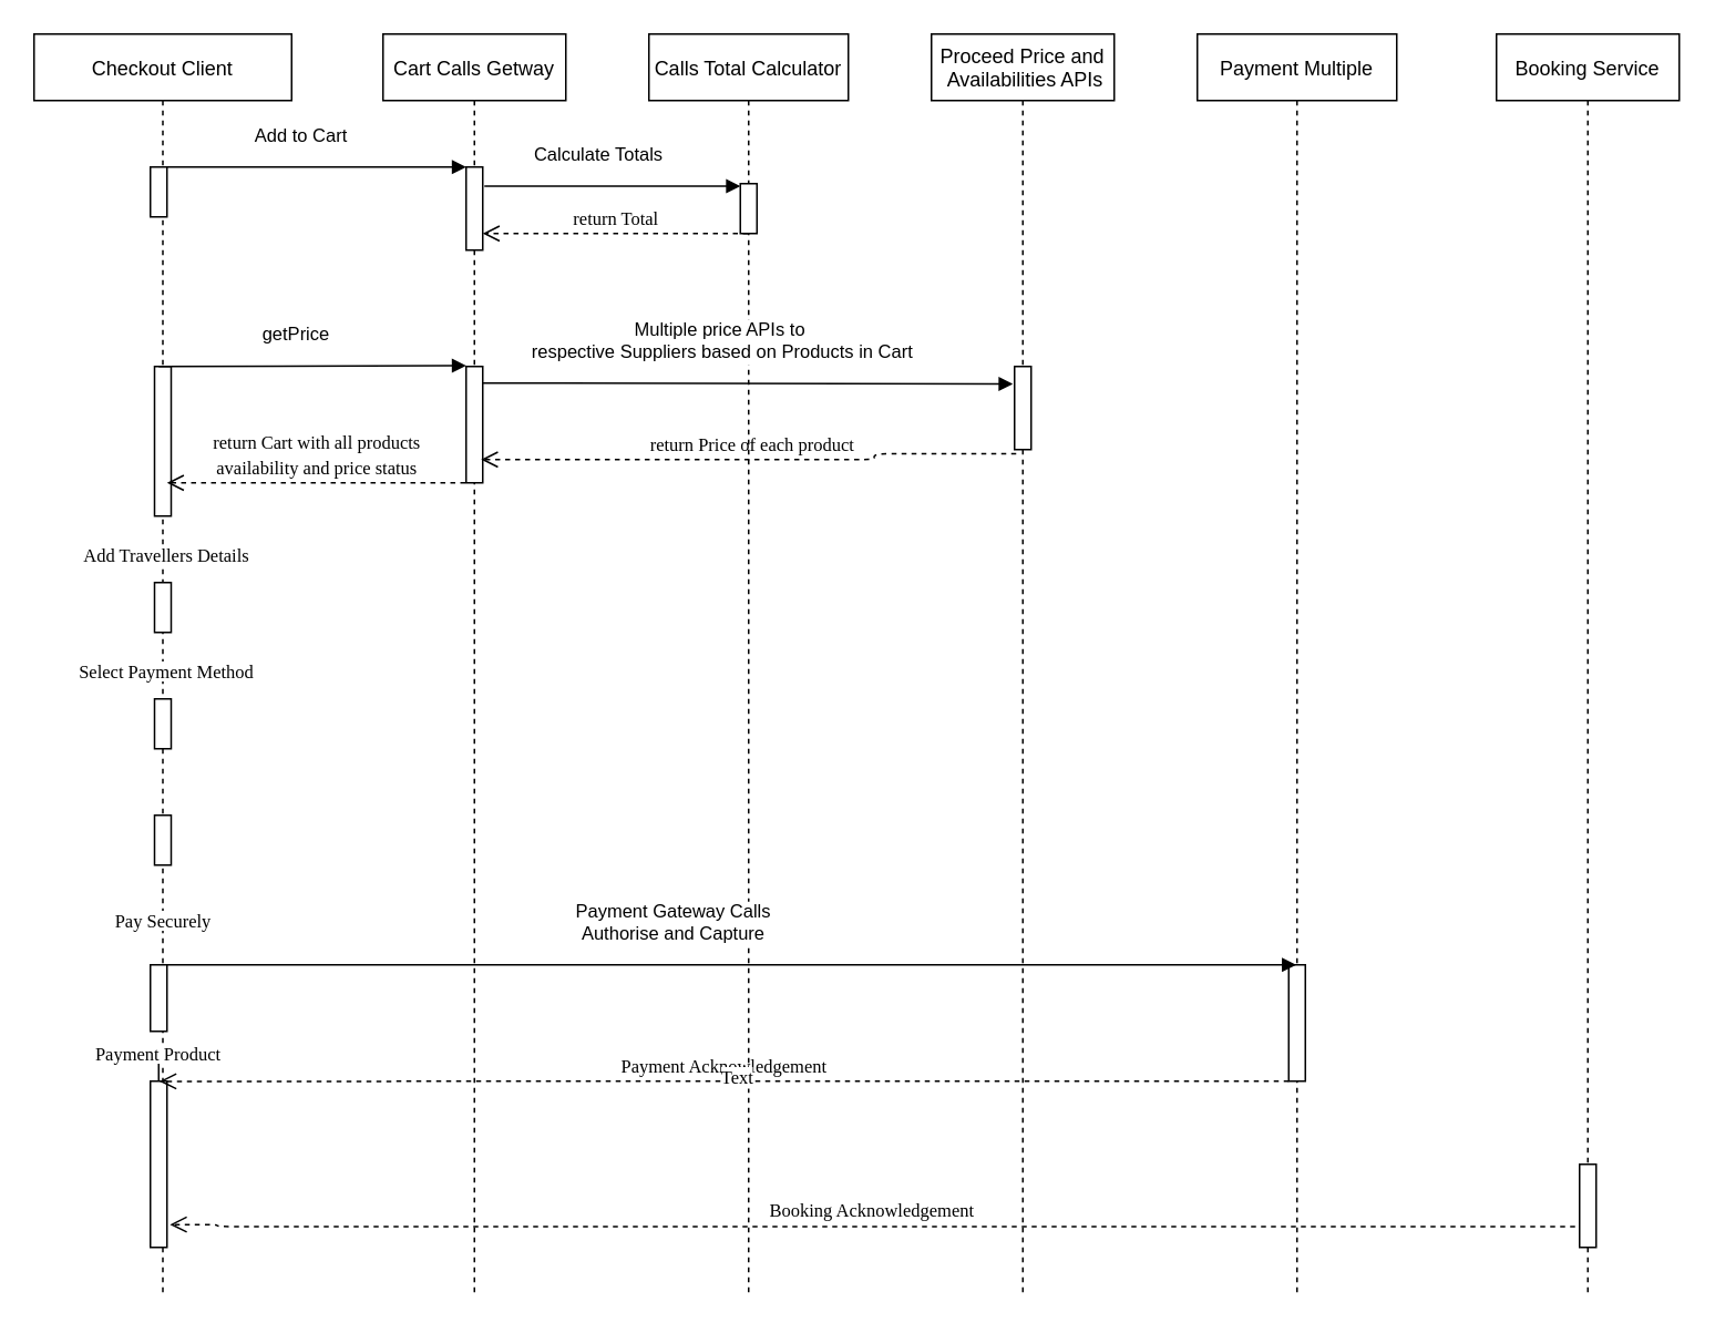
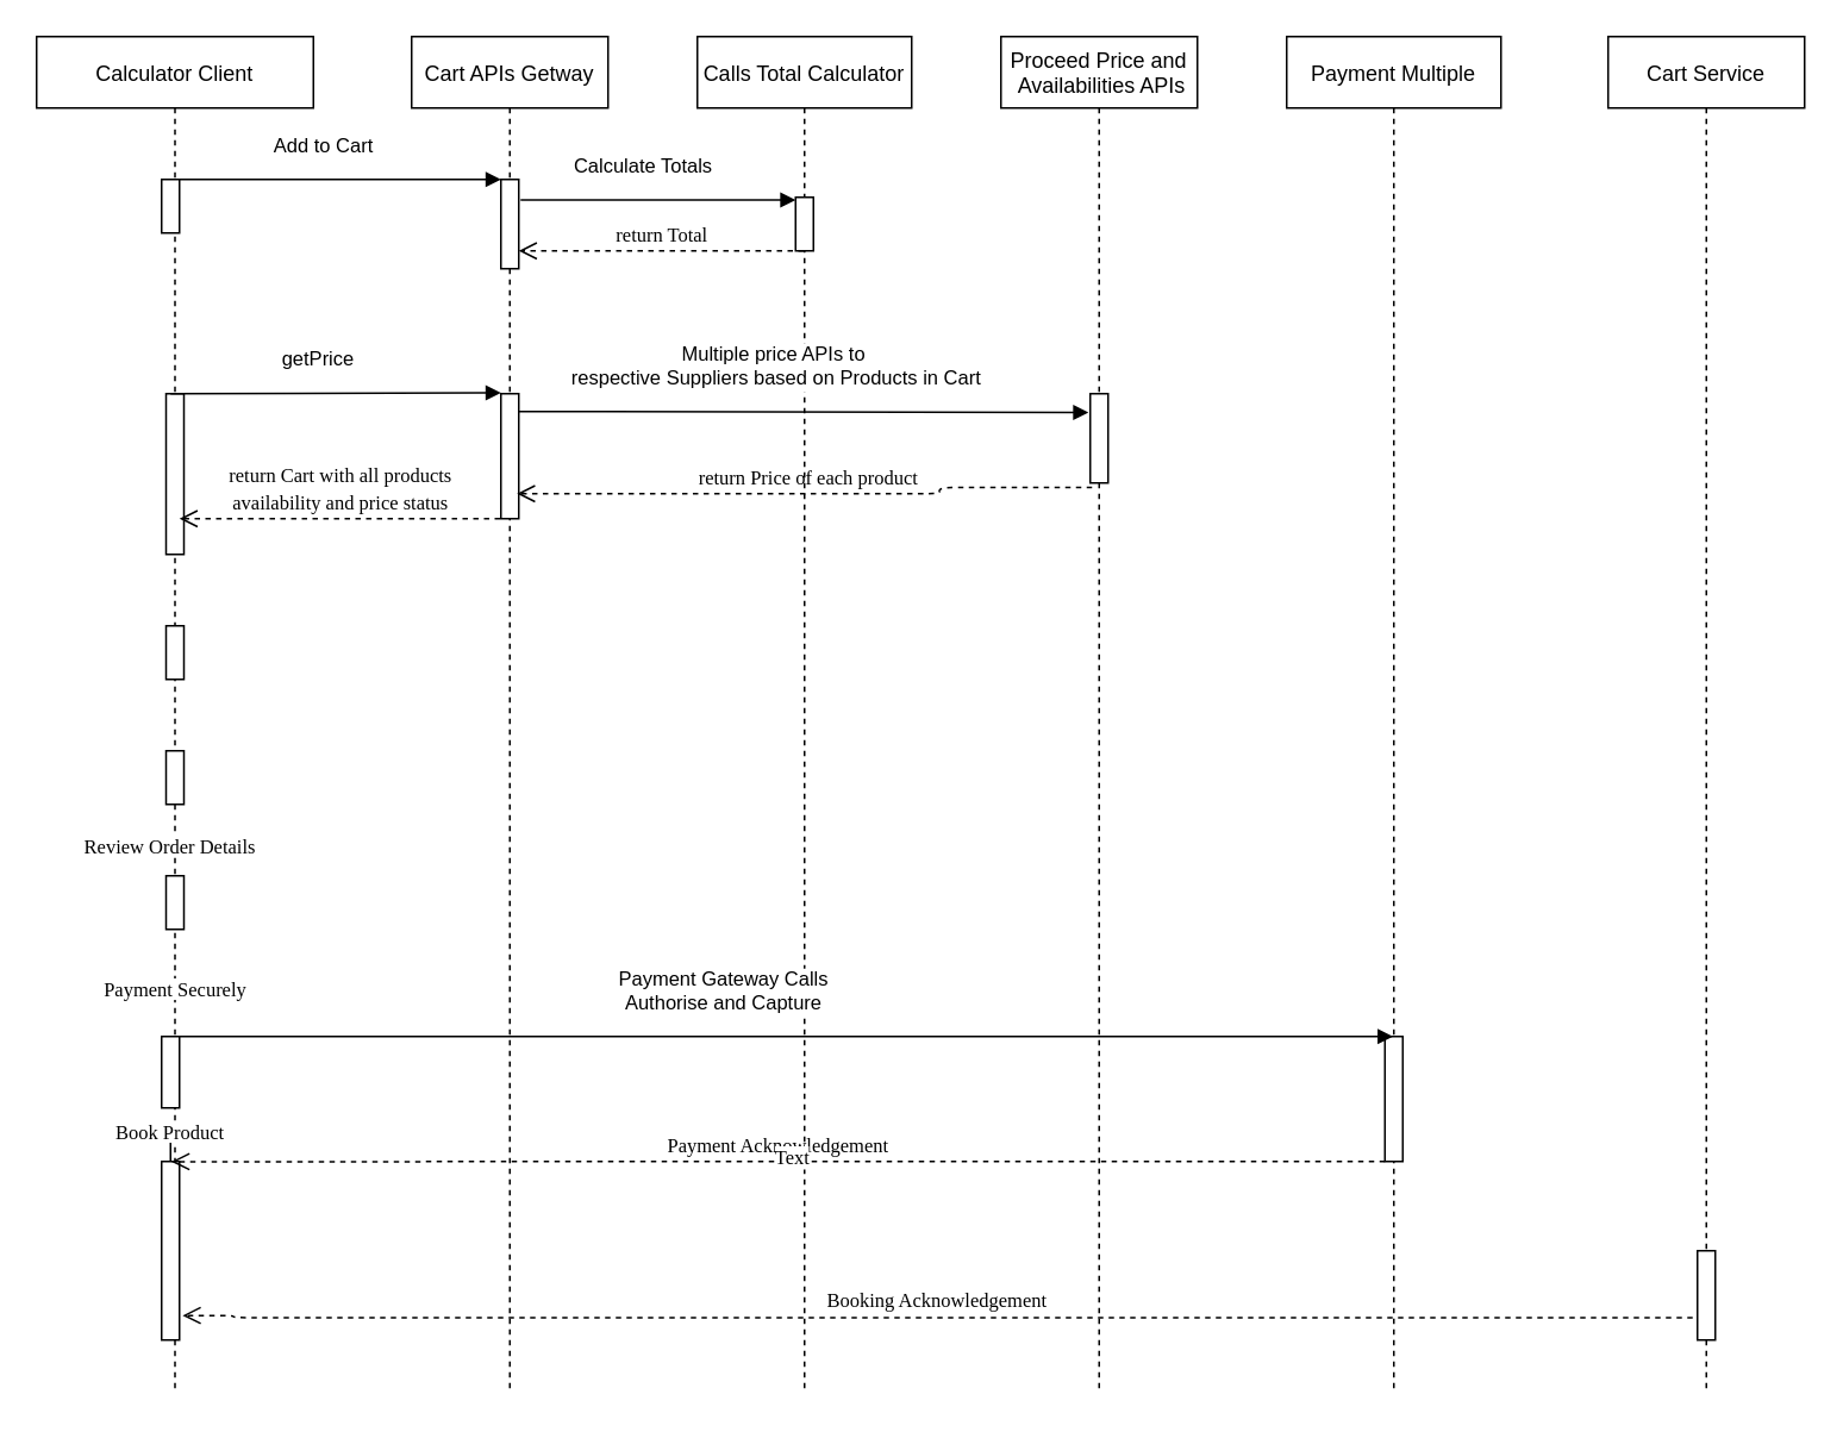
- <mxCell id="2" value="Checkout Client" style="shape=umlLifeline;perimeter=lifelinePerimeter;container=1;collapsible=0;recursiveResize=0;rounded=0;shadow=0;strokeWidth=1;" parent="1" vertex="1"><mxGeometry x="20" y="20" width="155" height="760" as="geometry" /></mxCell>
+ <mxCell id="2" value="Calculator Client" style="shape=umlLifeline;perimeter=lifelinePerimeter;container=1;collapsible=0;recursiveResize=0;rounded=0;shadow=0;strokeWidth=1;" parent="1" vertex="1"><mxGeometry x="20" y="20" width="155" height="760" as="geometry" /></mxCell>
- <mxCell id="17" value="Cart Calls Getway" style="shape=umlLifeline;perimeter=lifelinePerimeter;container=1;collapsible=0;recursiveResize=0;rounded=0;shadow=0;strokeWidth=1;" parent="1" vertex="1"><mxGeometry x="230" y="20" width="110" height="760" as="geometry" /></mxCell>
+ <mxCell id="17" value="Cart APIs Getway" style="shape=umlLifeline;perimeter=lifelinePerimeter;container=1;collapsible=0;recursiveResize=0;rounded=0;shadow=0;strokeWidth=1;" parent="1" vertex="1"><mxGeometry x="230" y="20" width="110" height="760" as="geometry" /></mxCell>
- <mxCell id="28" value="Booking Service" style="shape=umlLifeline;perimeter=lifelinePerimeter;container=1;collapsible=0;recursiveResize=0;rounded=0;shadow=0;strokeWidth=1;" vertex="1" parent="1"><mxGeometry x="900" y="20" width="110" height="760" as="geometry" /></mxCell>
+ <mxCell id="28" value="Cart Service" style="shape=umlLifeline;perimeter=lifelinePerimeter;container=1;collapsible=0;recursiveResize=0;rounded=0;shadow=0;strokeWidth=1;" vertex="1" parent="1"><mxGeometry x="900" y="20" width="110" height="760" as="geometry" /></mxCell>
- <mxCell id="7" value="&lt;span style=&quot;color: rgb(0 , 0 , 0) ; font-size: 11px ; font-style: normal ; font-weight: 400 ; letter-spacing: normal ; text-indent: 0px ; text-transform: none ; word-spacing: 0px ; background-color: rgb(255 , 255 , 255) ; display: inline ; float: none&quot;&gt;&lt;font face=&quot;Verdana&quot;&gt;Add Travellers Details&lt;br&gt;&lt;/font&gt;&lt;/span&gt;" style="text;whiteSpace=wrap;html=1;align=center;" vertex="1" parent="2"><mxGeometry x="15" y="300" width="130" height="30" as="geometry" /></mxCell>
- <mxCell id="9" value="&lt;span style=&quot;color: rgb(0 , 0 , 0) ; font-size: 11px ; font-style: normal ; font-weight: 400 ; letter-spacing: normal ; text-indent: 0px ; text-transform: none ; word-spacing: 0px ; background-color: rgb(255 , 255 , 255) ; display: inline ; float: none&quot;&gt;&lt;font face=&quot;Verdana&quot;&gt;Select Payment Method&lt;br&gt;&lt;/font&gt;&lt;/span&gt;" style="text;whiteSpace=wrap;html=1;align=center;" vertex="1" parent="2"><mxGeometry x="10" y="370" width="140" height="30" as="geometry" /></mxCell>
+ <mxCell id="11" value="&lt;span style=&quot;color: rgb(0 , 0 , 0) ; font-size: 11px ; font-style: normal ; font-weight: 400 ; letter-spacing: normal ; text-indent: 0px ; text-transform: none ; word-spacing: 0px ; background-color: rgb(255 , 255 , 255) ; display: inline ; float: none&quot;&gt;&lt;font face=&quot;Verdana&quot;&gt;Review Order Details&lt;br&gt;&lt;/font&gt;&lt;/span&gt;" style="text;whiteSpace=wrap;html=1;align=center;" vertex="1" parent="2"><mxGeometry x="5" y="440" width="140" height="30" as="geometry" /></mxCell>
- <mxCell id="13" value="&lt;span style=&quot;color: rgb(0 , 0 , 0) ; font-size: 11px ; font-style: normal ; font-weight: 400 ; letter-spacing: normal ; text-indent: 0px ; text-transform: none ; word-spacing: 0px ; background-color: rgb(255 , 255 , 255) ; display: inline ; float: none&quot;&gt;&lt;font face=&quot;Verdana&quot;&gt;Pay Securely&lt;br&gt;&lt;/font&gt;&lt;/span&gt;" style="text;whiteSpace=wrap;html=1;align=center;" vertex="1" parent="2"><mxGeometry x="7.5" y="520" width="140" height="30" as="geometry" /></mxCell>
+ <mxCell id="13" value="&lt;span style=&quot;color: rgb(0 , 0 , 0) ; font-size: 11px ; font-style: normal ; font-weight: 400 ; letter-spacing: normal ; text-indent: 0px ; text-transform: none ; word-spacing: 0px ; background-color: rgb(255 , 255 , 255) ; display: inline ; float: none&quot;&gt;&lt;font face=&quot;Verdana&quot;&gt;Payment Securely&lt;br&gt;&lt;/font&gt;&lt;/span&gt;" style="text;whiteSpace=wrap;html=1;align=center;" vertex="1" parent="2"><mxGeometry x="7.5" y="520" width="140" height="30" as="geometry" /></mxCell>
- <mxCell id="16" value="&lt;span style=&quot;color: rgb(0 , 0 , 0) ; font-size: 11px ; font-style: normal ; font-weight: 400 ; letter-spacing: normal ; text-indent: 0px ; text-transform: none ; word-spacing: 0px ; background-color: rgb(255 , 255 , 255) ; display: inline ; float: none&quot;&gt;&lt;font face=&quot;Verdana&quot;&gt;Payment Product&lt;br&gt;&lt;/font&gt;&lt;/span&gt;" style="text;whiteSpace=wrap;html=1;align=center;" vertex="1" parent="2"><mxGeometry x="5" y="600" width="140" height="30" as="geometry" /></mxCell>
+ <mxCell id="16" value="&lt;span style=&quot;color: rgb(0 , 0 , 0) ; font-size: 11px ; font-style: normal ; font-weight: 400 ; letter-spacing: normal ; text-indent: 0px ; text-transform: none ; word-spacing: 0px ; background-color: rgb(255 , 255 , 255) ; display: inline ; float: none&quot;&gt;&lt;font face=&quot;Verdana&quot;&gt;Book Product&lt;br&gt;&lt;/font&gt;&lt;/span&gt;" style="text;whiteSpace=wrap;html=1;align=center;" vertex="1" parent="2"><mxGeometry x="5" y="600" width="140" height="30" as="geometry" /></mxCell>
